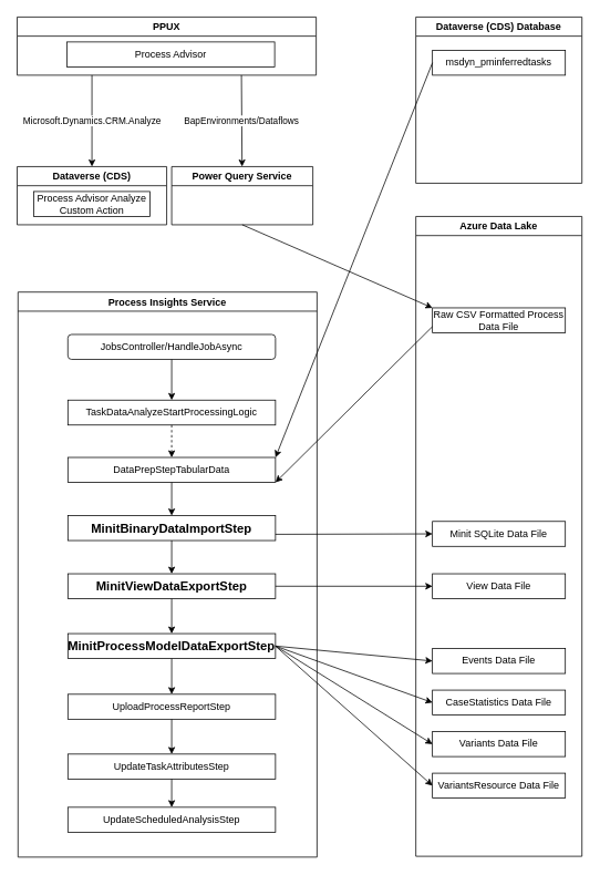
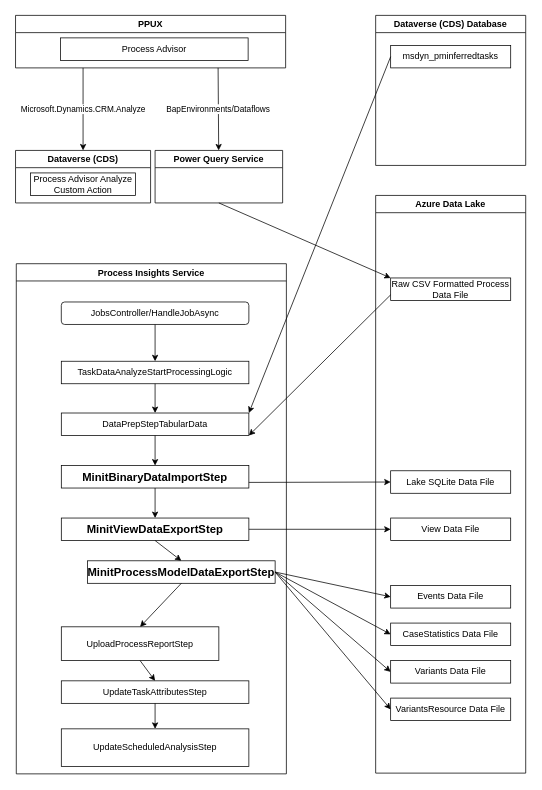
- <mxCell id="17" value="" style="endArrow=classic;html=1;rounded=0;fontSize=15;exitX=0.5;exitY=1;exitDx=0;exitDy=0;dashed=1;" parent="6" source="8" target="9" edge="1"><mxGeometry width="50" height="50" relative="1" as="geometry"><mxPoint x="195" y="91" as="sourcePoint" /><mxPoint x="195" y="140" as="targetPoint" /></mxGeometry></mxCell>
+ <mxCell id="17" value="" style="endArrow=classic;html=1;rounded=0;fontSize=15;exitX=0.5;exitY=1;exitDx=0;exitDy=0;" parent="6" source="8" target="9" edge="1"><mxGeometry width="50" height="50" relative="1" as="geometry"><mxPoint x="195" y="91" as="sourcePoint" /><mxPoint x="195" y="140" as="targetPoint" /></mxGeometry></mxCell>
- <mxCell id="29" value="Minit SQLite Data File" style="rounded=0;whiteSpace=wrap;html=1;" parent="27" vertex="1"><mxGeometry x="20" y="367" width="160" height="30" as="geometry" /></mxCell>
+ <mxCell id="29" value="Lake SQLite Data File" style="rounded=0;whiteSpace=wrap;html=1;" parent="27" vertex="1"><mxGeometry x="20" y="367" width="160" height="30" as="geometry" /></mxCell>
- <mxCell id="15" value="MinitProcessModelDataExportStep" style="rounded=0;whiteSpace=wrap;html=1;fontStyle=1;fontSize=15;" parent="6" vertex="1"><mxGeometry x="60" y="411" width="250" height="30" as="geometry" /></mxCell>
+ <mxCell id="15" value="MinitProcessModelDataExportStep" style="rounded=0;whiteSpace=wrap;html=1;fontStyle=1;fontSize=15;" parent="6" vertex="1"><mxGeometry x="95" y="396" width="250" height="30" as="geometry" /></mxCell>
- <mxCell id="12" value="UploadProcessReportStep" style="rounded=0;whiteSpace=wrap;html=1;" parent="6" vertex="1"><mxGeometry x="60" y="484" width="250" height="30" as="geometry" /></mxCell>
+ <mxCell id="12" value="UploadProcessReportStep" style="rounded=0;whiteSpace=wrap;html=1;" parent="6" vertex="1"><mxGeometry x="60" y="484" width="210" height="45" as="geometry" /></mxCell>
- <mxCell id="14" value="UpdateScheduledAnalysisStep" style="rounded=0;whiteSpace=wrap;html=1;" parent="6" vertex="1"><mxGeometry x="60" y="620" width="250" height="30" as="geometry" /></mxCell>
+ <mxCell id="14" value="UpdateScheduledAnalysisStep" style="rounded=0;whiteSpace=wrap;html=1;" parent="6" vertex="1"><mxGeometry x="60" y="620" width="250" height="50" as="geometry" /></mxCell>
